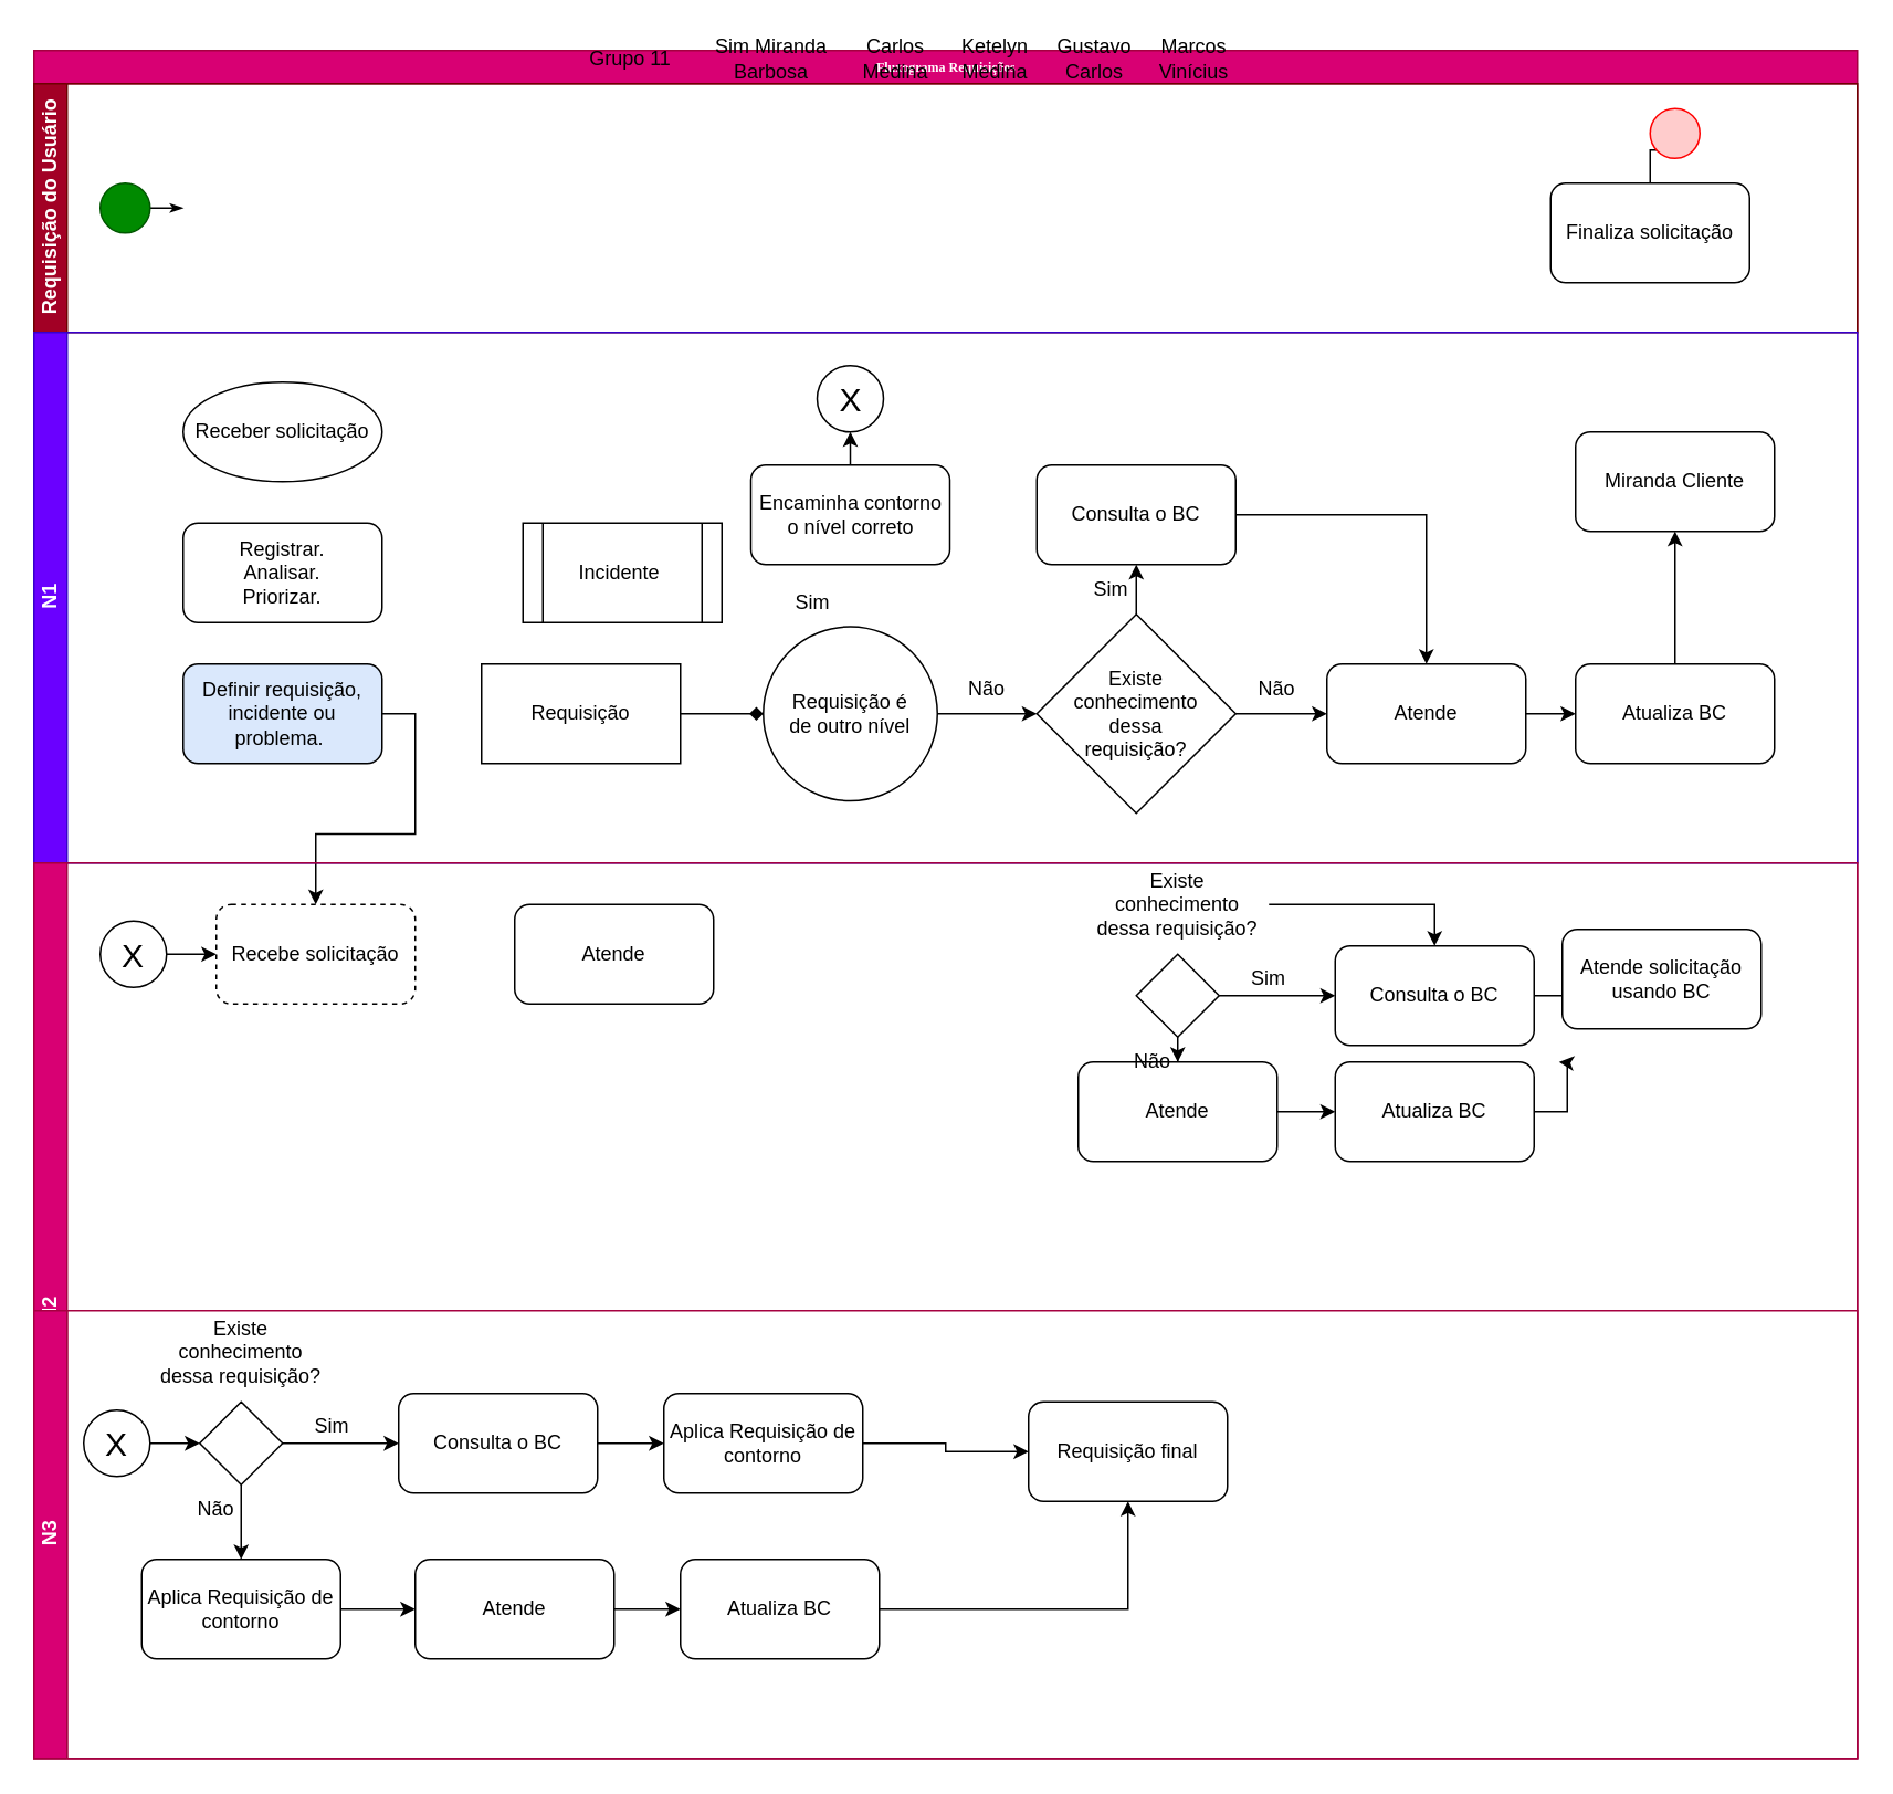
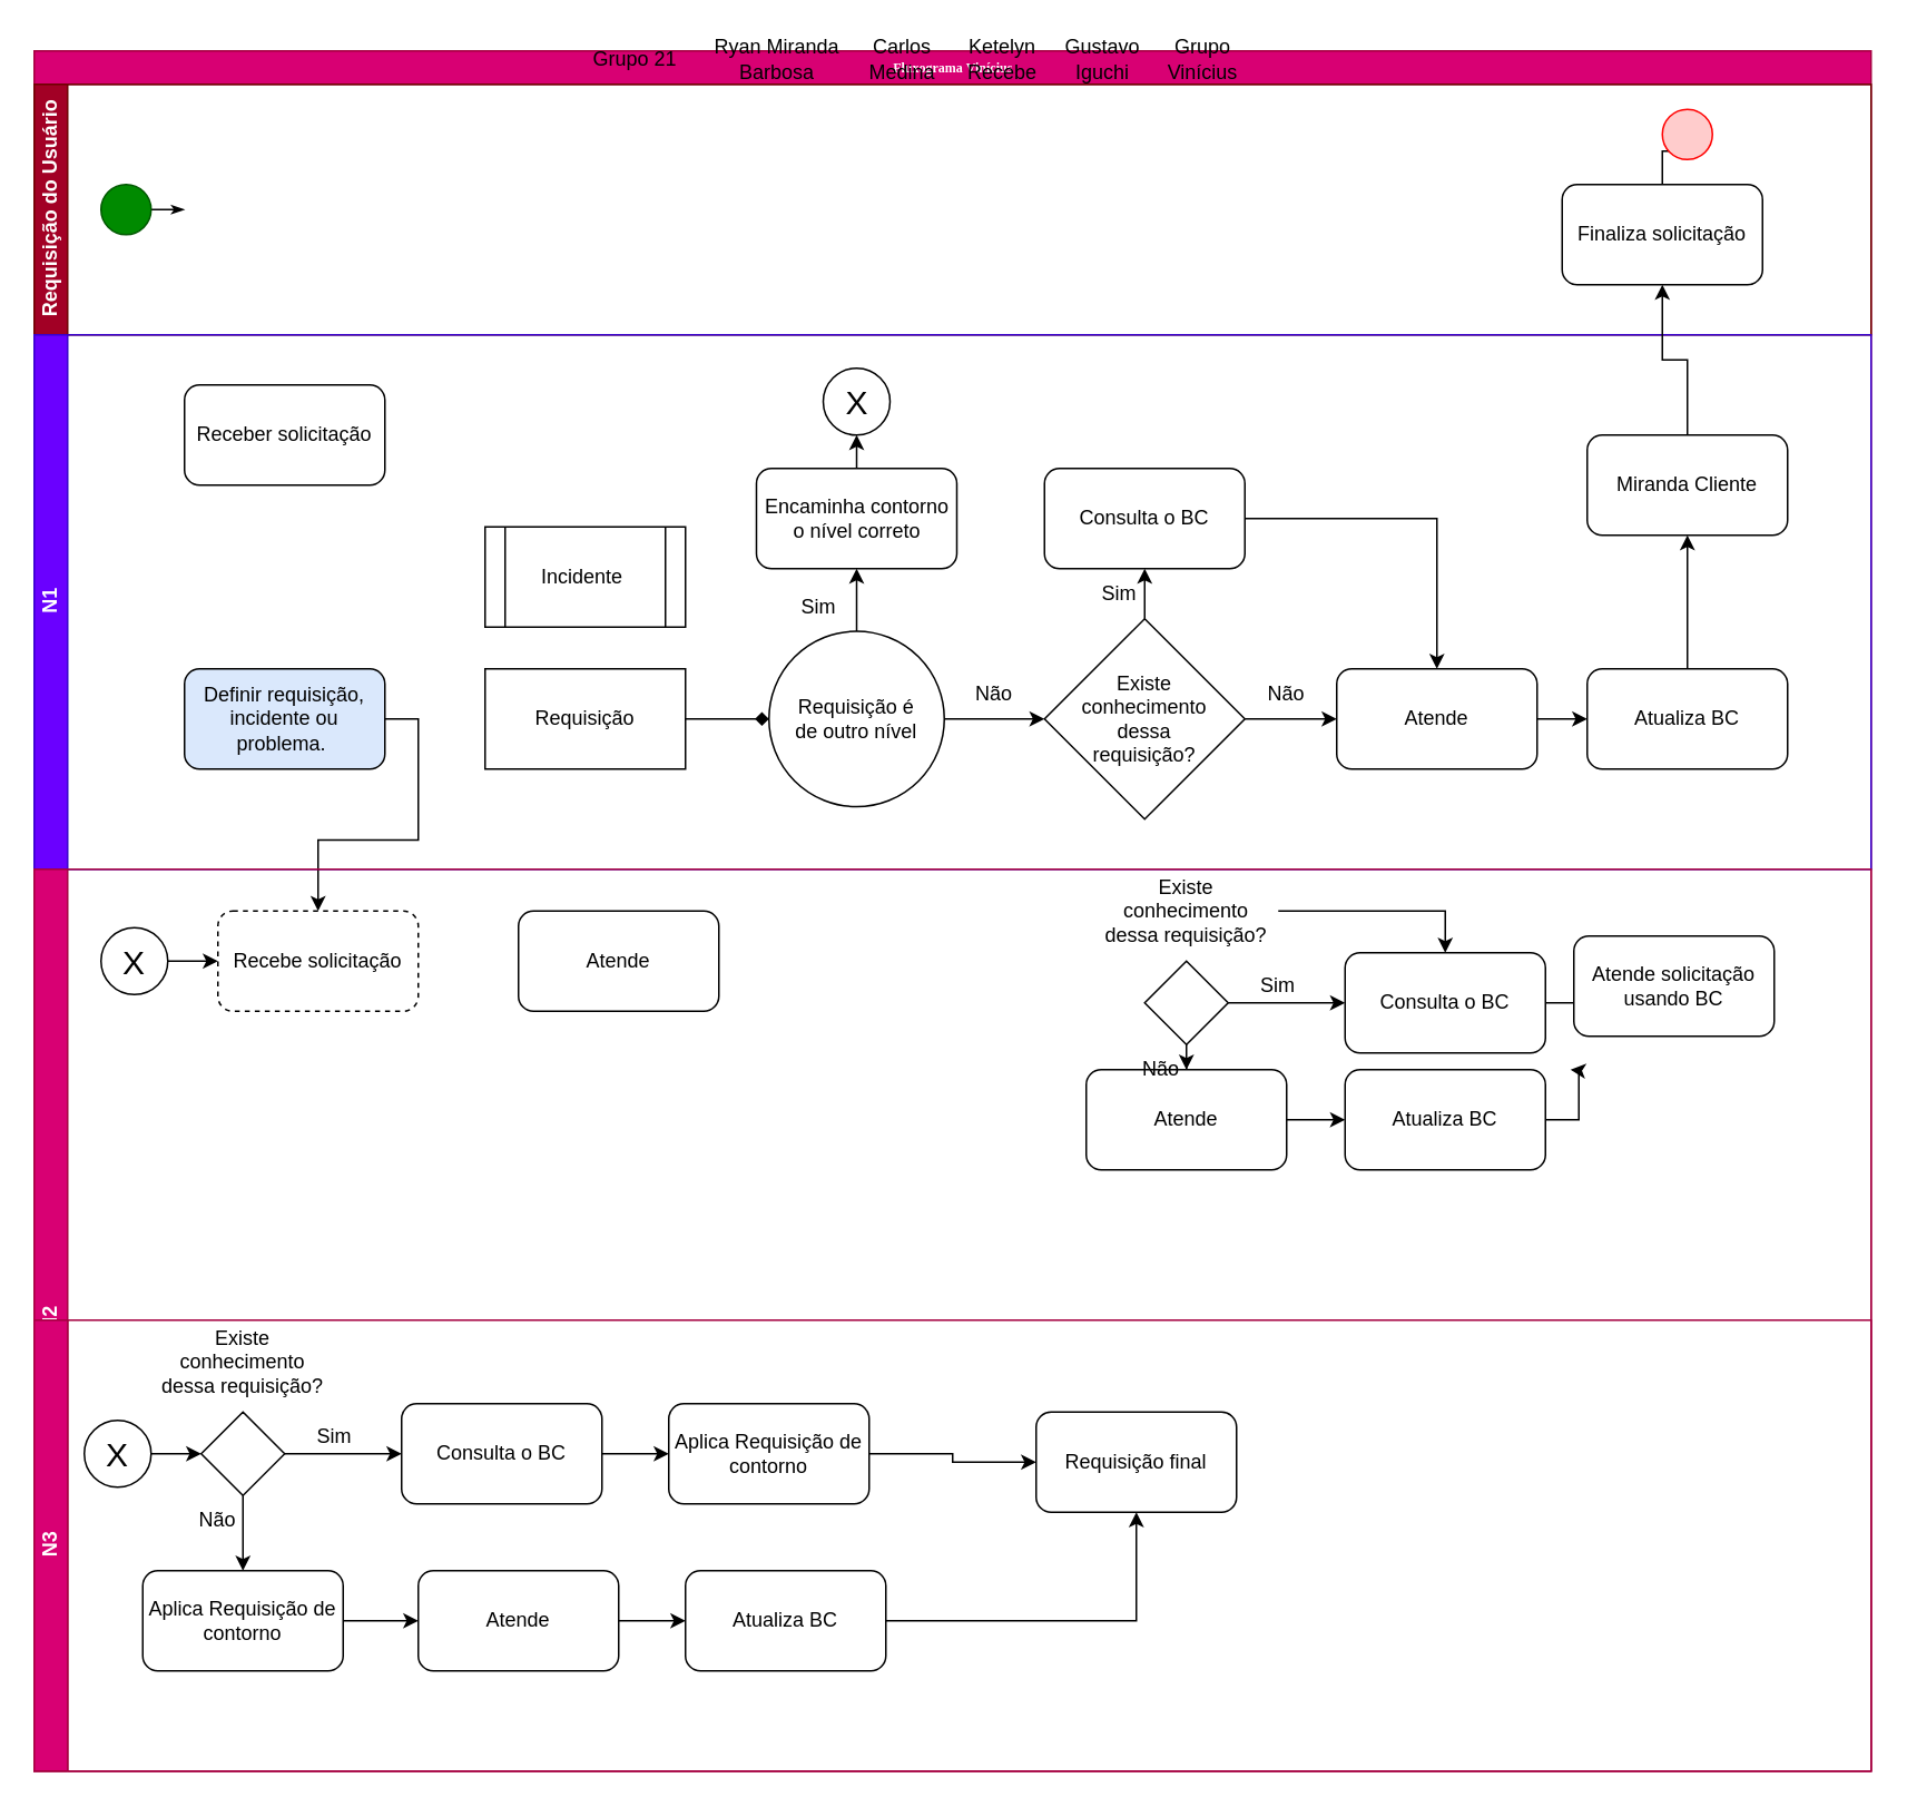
- <mxCell id="77" value="Grupo 11" style="text;html=1;strokeColor=none;fillColor=none;align=center;verticalAlign=middle;whiteSpace=wrap;rounded=0;" parent="1" vertex="1"><mxGeometry x="350" y="20" width="60" height="30" as="geometry" /></mxCell>
+ <mxCell id="77" value="Grupo 21" style="text;html=1;strokeColor=none;fillColor=none;align=center;verticalAlign=middle;whiteSpace=wrap;rounded=0;" parent="1" vertex="1"><mxGeometry x="350" y="20" width="60" height="30" as="geometry" /></mxCell>
- <mxCell id="78" value="Sim Miranda Barbosa" style="text;html=1;strokeColor=none;fillColor=none;align=center;verticalAlign=middle;whiteSpace=wrap;rounded=0;" parent="1" vertex="1"><mxGeometry x="420" y="20" width="90" height="30" as="geometry" /></mxCell>
+ <mxCell id="78" value="Ryan Miranda Barbosa" style="text;html=1;strokeColor=none;fillColor=none;align=center;verticalAlign=middle;whiteSpace=wrap;rounded=0;" parent="1" vertex="1"><mxGeometry x="420" y="20" width="90" height="30" as="geometry" /></mxCell>
- <mxCell id="79" value="Ketelyn Medina" style="text;html=1;strokeColor=none;fillColor=none;align=center;verticalAlign=middle;whiteSpace=wrap;rounded=0;" parent="1" vertex="1"><mxGeometry x="570" y="20" width="60" height="30" as="geometry" /></mxCell>
+ <mxCell id="79" value="Ketelyn Recebe" style="text;html=1;strokeColor=none;fillColor=none;align=center;verticalAlign=middle;whiteSpace=wrap;rounded=0;" parent="1" vertex="1"><mxGeometry x="570" y="20" width="60" height="30" as="geometry" /></mxCell>
- <mxCell id="81" value="Gustavo Carlos" style="text;html=1;strokeColor=none;fillColor=none;align=center;verticalAlign=middle;whiteSpace=wrap;rounded=0;" parent="1" vertex="1"><mxGeometry x="630" y="20" width="60" height="30" as="geometry" /></mxCell>
+ <mxCell id="81" value="Gustavo Iguchi" style="text;html=1;strokeColor=none;fillColor=none;align=center;verticalAlign=middle;whiteSpace=wrap;rounded=0;" parent="1" vertex="1"><mxGeometry x="630" y="20" width="60" height="30" as="geometry" /></mxCell>
- <mxCell id="80" value="Marcos Vinícius" style="text;html=1;strokeColor=none;fillColor=none;align=center;verticalAlign=middle;whiteSpace=wrap;rounded=0;" parent="1" vertex="1"><mxGeometry x="690" y="20" width="60" height="30" as="geometry" /></mxCell>
+ <mxCell id="80" value="Grupo Vinícius" style="text;html=1;strokeColor=none;fillColor=none;align=center;verticalAlign=middle;whiteSpace=wrap;rounded=0;" parent="1" vertex="1"><mxGeometry x="690" y="20" width="60" height="30" as="geometry" /></mxCell>
- <mxCell id="2" value="Fluxograma&amp;nbsp;Requisições " style="swimlane;html=1;childLayout=stackLayout;horizontal=1;startSize=20;horizontalStack=0;rounded=0;shadow=0;labelBackgroundColor=none;strokeWidth=1;fontFamily=Verdana;fontSize=8;align=center;fillColor=#d80073;strokeColor=#A50040;fontColor=#ffffff;" parent="1" vertex="1"><mxGeometry x="20" y="30" width="1100" height="1030" as="geometry"><mxRectangle x="180" y="70" width="60" height="20" as="alternateBounds" /></mxGeometry></mxCell>
+ <mxCell id="2" value="Fluxograma&amp;nbsp;Vinícius " style="swimlane;html=1;childLayout=stackLayout;horizontal=1;startSize=20;horizontalStack=0;rounded=0;shadow=0;labelBackgroundColor=none;strokeWidth=1;fontFamily=Verdana;fontSize=8;align=center;fillColor=#d80073;strokeColor=#A50040;fontColor=#ffffff;" parent="1" vertex="1"><mxGeometry x="20" y="30" width="1100" height="1030" as="geometry"><mxRectangle x="180" y="70" width="60" height="20" as="alternateBounds" /></mxGeometry></mxCell>
+ <mxCell id="76" style="edgeStyle=orthogonalEdgeStyle;rounded=0;orthogonalLoop=1;jettySize=auto;html=1;entryX=0.5;entryY=1;entryDx=0;entryDy=0;" edge="1" parent="2" source="35" target="7"><mxGeometry relative="1" as="geometry" /></mxCell>
- <mxCell id="10" value="Receber solicitação" style="ellipse;whiteSpace=wrap;html=1;" parent="9" vertex="1"><mxGeometry x="90" y="30" width="120" height="60" as="geometry" /></mxCell>
+ <mxCell id="10" value="Receber solicitação" style="rounded=1;whiteSpace=wrap;html=1;" parent="9" vertex="1"><mxGeometry x="90" y="30" width="120" height="60" as="geometry" /></mxCell>
- <mxCell id="27" value="Registrar.&lt;br&gt;Analisar.&lt;br&gt;Priorizar." style="rounded=1;whiteSpace=wrap;html=1;" vertex="1" parent="9"><mxGeometry x="90" y="115" width="120" height="60" as="geometry" /></mxCell>
- <mxCell id="30" value="Incidente&amp;nbsp;" style="shape=process;whiteSpace=wrap;html=1;backgroundOutline=1;" vertex="1" parent="9"><mxGeometry x="295" y="115" width="120" height="60" as="geometry" /></mxCell>
+ <mxCell id="30" value="Incidente&amp;nbsp;" style="shape=process;whiteSpace=wrap;html=1;backgroundOutline=1;" vertex="1" parent="9"><mxGeometry x="270" y="115" width="120" height="60" as="geometry" /></mxCell>
+ <mxCell id="12" style="edgeStyle=orthogonalEdgeStyle;rounded=0;orthogonalLoop=1;jettySize=auto;html=1;entryX=0.5;entryY=1;entryDx=0;entryDy=0;" edge="1" parent="9" source="14" target="16"><mxGeometry relative="1" as="geometry" /></mxCell>
